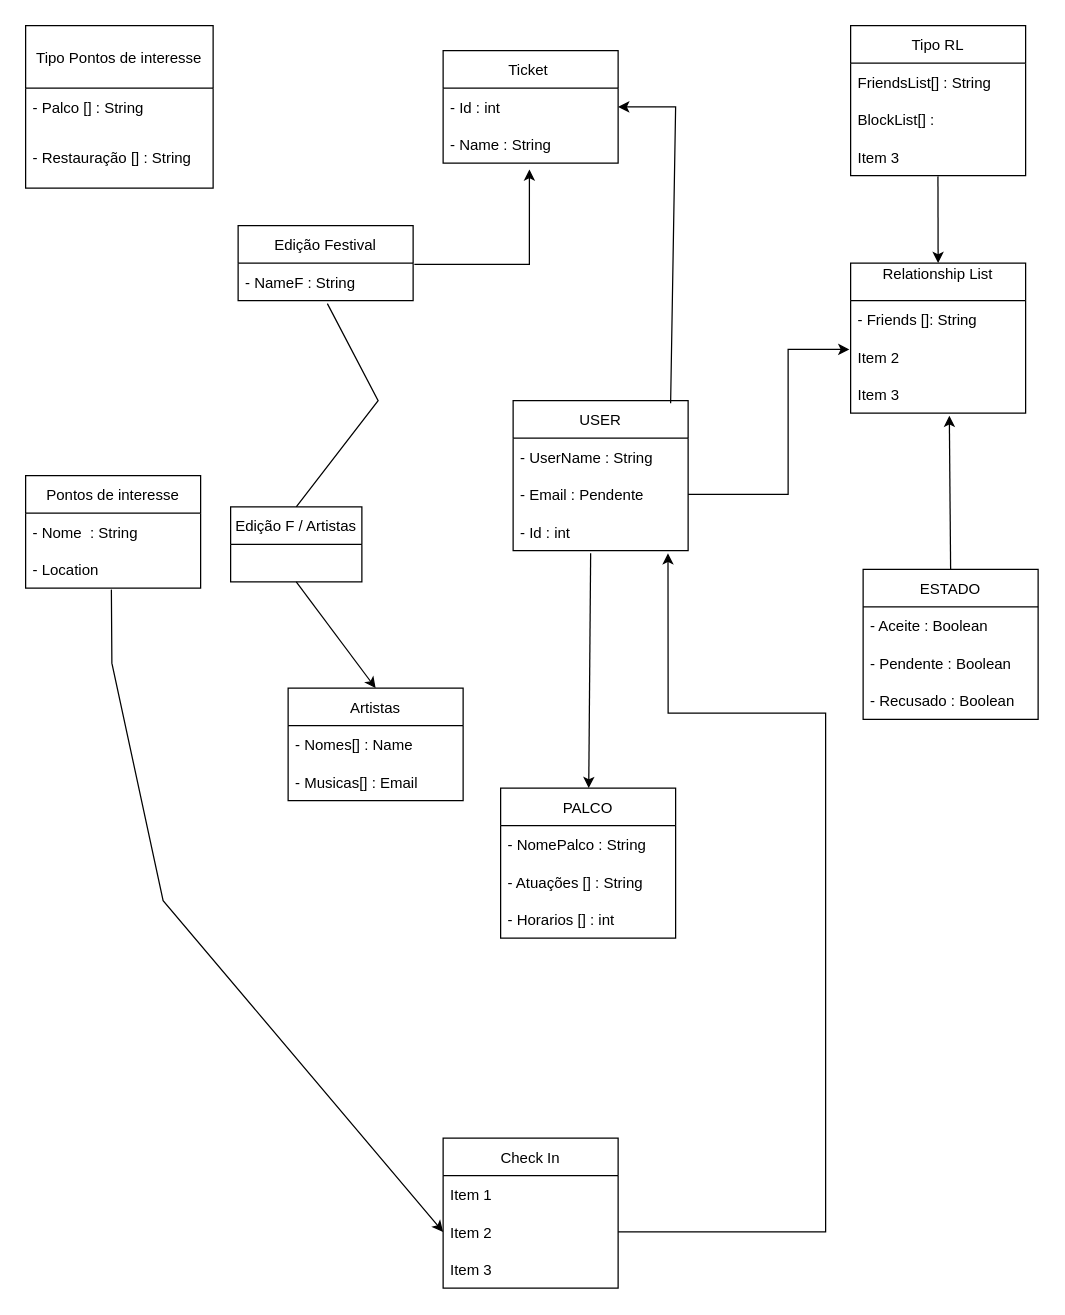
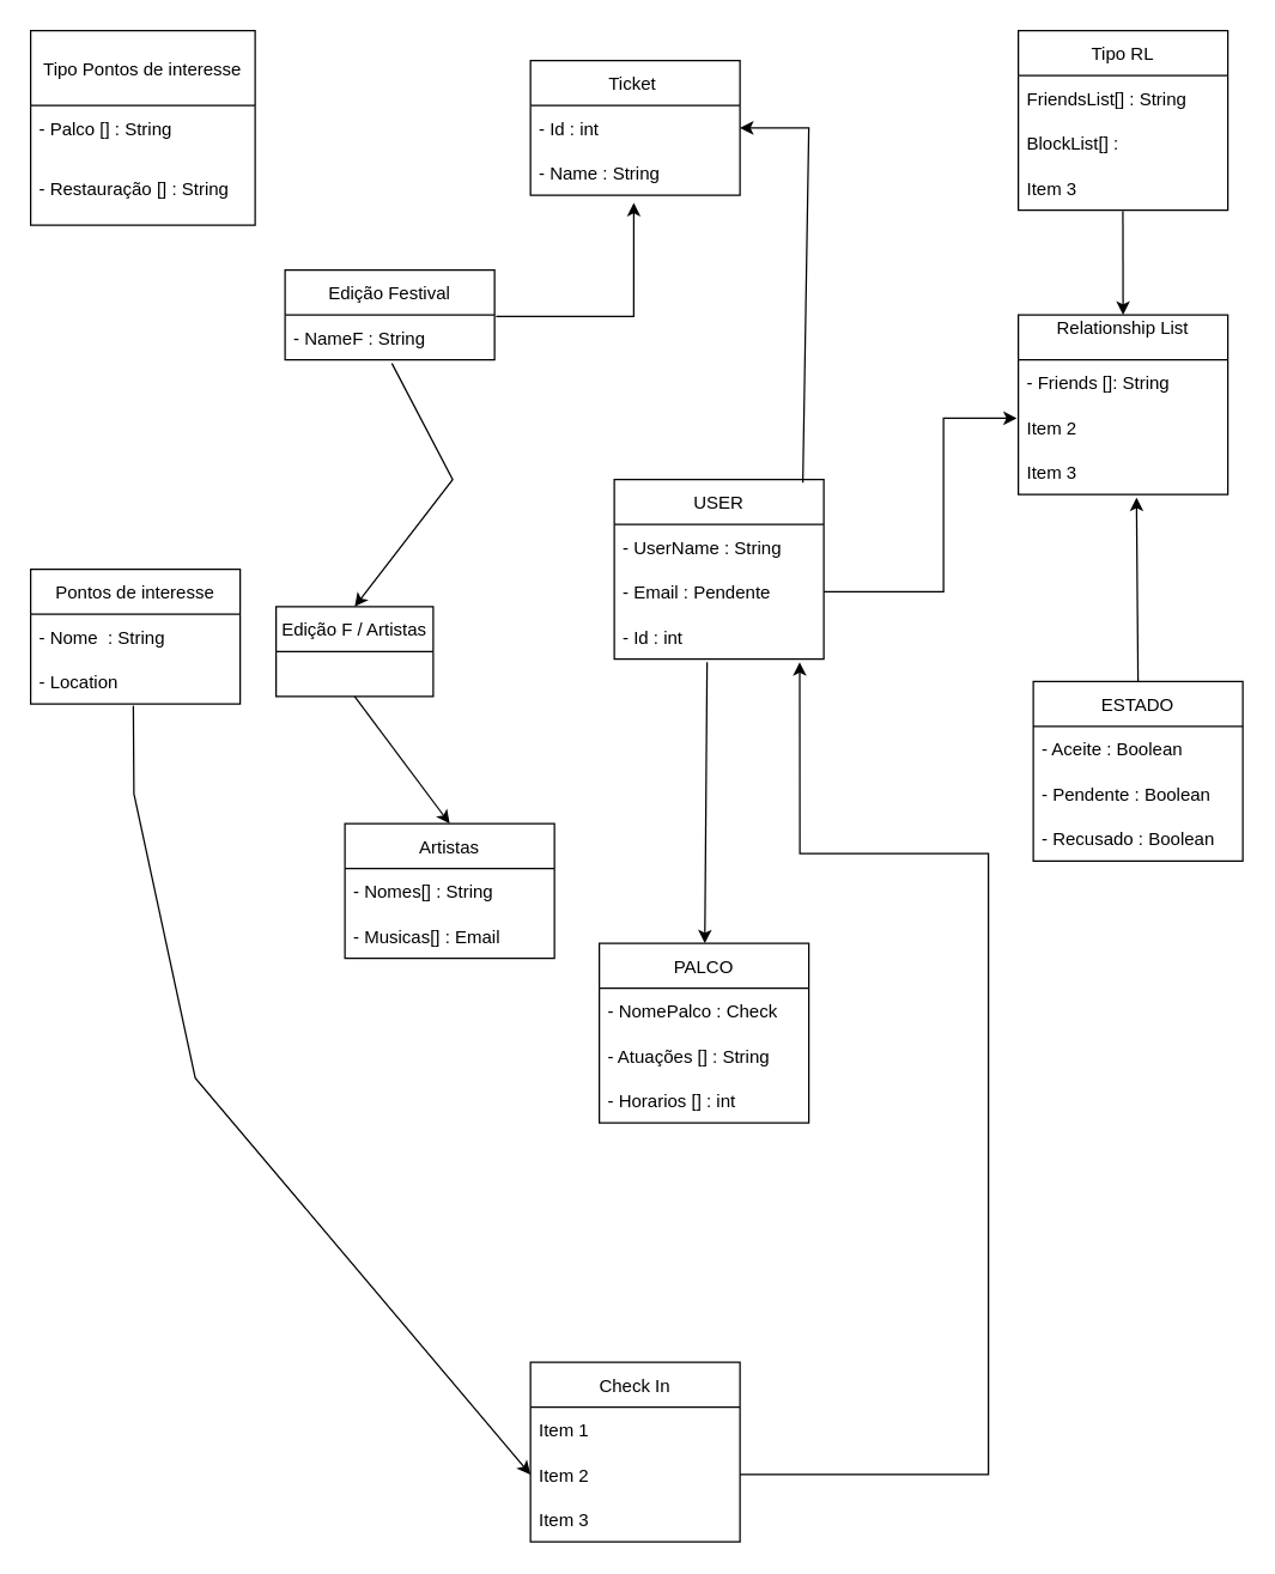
- <mxCell id="20" value="" style="endArrow=none;html=1;rounded=0;exitX=0.51;exitY=1.08;exitDx=0;exitDy=0;exitPerimeter=0;entryX=0.5;entryY=0;entryDx=0;entryDy=0;" parent="1" source="10" edge="1" target="47"><mxGeometry width="50" height="50" relative="1" as="geometry"><mxPoint x="305" y="360" as="sourcePoint" /><mxPoint x="351" y="290" as="targetPoint" /><Array as="points"><mxPoint x="302" y="320" /></Array></mxGeometry></mxCell>
+ <mxCell id="20" value="" style="endArrow=classic;html=1;rounded=0;exitX=0.51;exitY=1.08;exitDx=0;exitDy=0;exitPerimeter=0;entryX=0.5;entryY=0;entryDx=0;entryDy=0;" parent="1" source="10" edge="1" target="47"><mxGeometry width="50" height="50" relative="1" as="geometry"><mxPoint x="305" y="360" as="sourcePoint" /><mxPoint x="351" y="290" as="targetPoint" /><Array as="points"><mxPoint x="302" y="320" /></Array></mxGeometry></mxCell>
- <mxCell id="18" value="- Nomes[] : Name" style="text;strokeColor=none;fillColor=none;align=left;verticalAlign=middle;spacingLeft=4;spacingRight=4;overflow=hidden;points=[[0,0.5],[1,0.5]];portConstraint=eastwest;rotatable=0;" parent="17" vertex="1"><mxGeometry y="30" width="140" height="30" as="geometry" /></mxCell>
+ <mxCell id="18" value="- Nomes[] : String" style="text;strokeColor=none;fillColor=none;align=left;verticalAlign=middle;spacingLeft=4;spacingRight=4;overflow=hidden;points=[[0,0.5],[1,0.5]];portConstraint=eastwest;rotatable=0;" parent="17" vertex="1"><mxGeometry y="30" width="140" height="30" as="geometry" /></mxCell>
- <mxCell id="44" value="- NomePalco : String" style="text;strokeColor=none;fillColor=none;align=left;verticalAlign=middle;spacingLeft=4;spacingRight=4;overflow=hidden;points=[[0,0.5],[1,0.5]];portConstraint=eastwest;rotatable=0;" parent="43" vertex="1"><mxGeometry y="30" width="140" height="30" as="geometry" /></mxCell>
+ <mxCell id="44" value="- NomePalco : Check" style="text;strokeColor=none;fillColor=none;align=left;verticalAlign=middle;spacingLeft=4;spacingRight=4;overflow=hidden;points=[[0,0.5],[1,0.5]];portConstraint=eastwest;rotatable=0;" parent="43" vertex="1"><mxGeometry y="30" width="140" height="30" as="geometry" /></mxCell>
